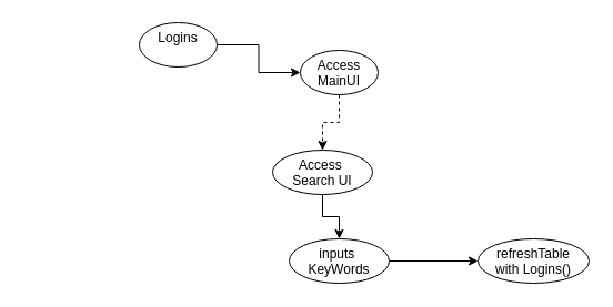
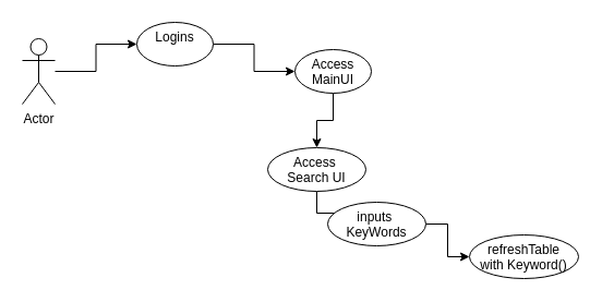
+ <mxCell id="2" value="" style="edgeStyle=orthogonalEdgeStyle;rounded=0;orthogonalLoop=1;jettySize=auto;html=1;" edge="1" parent="1" source="3" target="5"><mxGeometry relative="1" as="geometry" /></mxCell>
+ <mxCell id="3" value="Actor" style="shape=umlActor;verticalLabelPosition=bottom;verticalAlign=top;html=1;outlineConnect=0;" vertex="1" parent="1"><mxGeometry x="20" y="35" width="30" height="60" as="geometry" /></mxCell>
- <mxCell id="6" value="" style="edgeStyle=orthogonalEdgeStyle;rounded=0;orthogonalLoop=1;jettySize=auto;html=1;dashed=1;" edge="1" parent="1" source="7" target="9"><mxGeometry relative="1" as="geometry" /></mxCell>
+ <mxCell id="6" value="" style="edgeStyle=orthogonalEdgeStyle;rounded=0;orthogonalLoop=1;jettySize=auto;html=1;" edge="1" parent="1" source="7" target="9"><mxGeometry relative="1" as="geometry" /></mxCell>
- <mxCell id="11" value="inputs&amp;nbsp;&lt;br&gt;KeyWords" style="ellipse;whiteSpace=wrap;html=1;verticalAlign=top;" vertex="1" parent="1"><mxGeometry x="260" y="215" width="90" height="40" as="geometry" /></mxCell>
+ <mxCell id="11" value="inputs&amp;nbsp;&lt;br&gt;KeyWords" style="ellipse;whiteSpace=wrap;html=1;verticalAlign=top;" vertex="1" parent="1"><mxGeometry x="300" y="185" width="90" height="40" as="geometry" /></mxCell>
- <mxCell id="12" value="refreshTable&lt;div&gt;with Logins()&lt;/div&gt;" style="ellipse;whiteSpace=wrap;html=1;verticalAlign=top;" vertex="1" parent="1"><mxGeometry x="430" y="215" width="100" height="40" as="geometry" /></mxCell>
+ <mxCell id="12" value="refreshTable&lt;div&gt;with Keyword()&lt;/div&gt;" style="ellipse;whiteSpace=wrap;html=1;verticalAlign=top;" vertex="1" parent="1"><mxGeometry x="430" y="215" width="100" height="40" as="geometry" /></mxCell>
